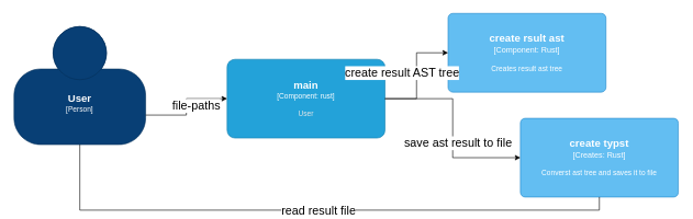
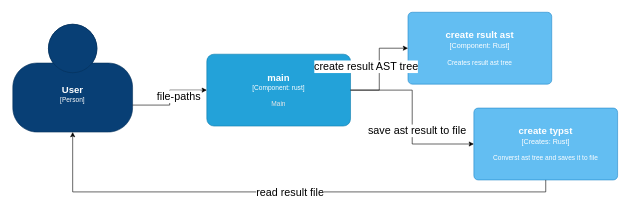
- <mxCell id="2" value="&lt;font style=&quot;font-size: 16px&quot;&gt;&lt;b&gt;main&lt;/b&gt;&lt;/font&gt;&lt;div&gt;[Component: rust]&lt;/div&gt;&lt;br&gt;&lt;div&gt;&lt;font style=&quot;font-size: 11px&quot;&gt;&lt;font color=&quot;#E6E6E6&quot;&gt;User&lt;/font&gt;&lt;/div&gt;" style="rounded=1;whiteSpace=wrap;html=1;fontSize=11;labelBackgroundColor=none;fillColor=#23A2D9;fontColor=#ffffff;align=center;arcSize=10;strokeColor=#0E7DAD;metaEdit=1;resizable=0;points=[[0.25,0,0],[0.5,0,0],[0.75,0,0],[1,0.25,0],[1,0.5,0],[1,0.75,0],[0.75,1,0],[0.5,1,0],[0.25,1,0],[0,0.75,0],[0,0.5,0],[0,0.25,0]];" vertex="1" parent="1"><mxGeometry x="344" y="90" width="240" height="120" as="geometry" /></mxCell>
+ <mxCell id="2" value="&lt;font style=&quot;font-size: 16px&quot;&gt;&lt;b&gt;main&lt;/b&gt;&lt;/font&gt;&lt;div&gt;[Component: rust]&lt;/div&gt;&lt;br&gt;&lt;div&gt;&lt;font style=&quot;font-size: 11px&quot;&gt;&lt;font color=&quot;#E6E6E6&quot;&gt;Main&lt;/font&gt;&lt;/div&gt;" style="rounded=1;whiteSpace=wrap;html=1;fontSize=11;labelBackgroundColor=none;fillColor=#23A2D9;fontColor=#ffffff;align=center;arcSize=10;strokeColor=#0E7DAD;metaEdit=1;resizable=0;points=[[0.25,0,0],[0.5,0,0],[0.75,0,0],[1,0.25,0],[1,0.5,0],[1,0.75,0],[0.75,1,0],[0.5,1,0],[0.25,1,0],[0,0.75,0],[0,0.5,0],[0,0.25,0]];" vertex="1" parent="1"><mxGeometry x="344" y="90" width="240" height="120" as="geometry" /></mxCell>
- <mxCell id="12" style="edgeStyle=orthogonalEdgeStyle;rounded=0;orthogonalLoop=1;jettySize=auto;html=1;exitX=0.5;exitY=1;exitDx=0;exitDy=0;exitPerimeter=0;entryX=0.5;entryY=1;entryDx=0;entryDy=0;entryPerimeter=0;endArrow=none;" edge="1" parent="1" source="7" target="3"><mxGeometry relative="1" as="geometry" /></mxCell>
+ <mxCell id="12" style="edgeStyle=orthogonalEdgeStyle;rounded=0;orthogonalLoop=1;jettySize=auto;html=1;exitX=0.5;exitY=1;exitDx=0;exitDy=0;exitPerimeter=0;entryX=0.5;entryY=1;entryDx=0;entryDy=0;entryPerimeter=0;" edge="1" parent="1" source="7" target="3"><mxGeometry relative="1" as="geometry" /></mxCell>
